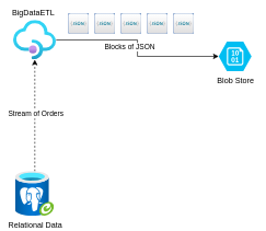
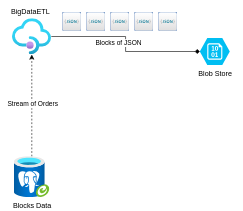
- <mxCell id="5" style="edgeStyle=orthogonalEdgeStyle;rounded=0;orthogonalLoop=1;jettySize=auto;html=1;entryX=0;entryY=0.5;entryDx=0;entryDy=0;entryPerimeter=0;" edge="1" parent="1" source="7" target="8"><mxGeometry relative="1" as="geometry" /></mxCell>
+ <mxCell id="5" style="edgeStyle=orthogonalEdgeStyle;rounded=0;orthogonalLoop=1;jettySize=auto;html=1;entryX=0;entryY=0.5;entryDx=0;entryDy=0;entryPerimeter=0;endArrow=diamond;" edge="1" parent="1" source="7" target="8"><mxGeometry relative="1" as="geometry" /></mxCell>
- <mxCell id="4" value="Relational Data" style="image;aspect=fixed;html=1;points=[];align=center;fontSize=12;image=img/lib/azure2/databases/Azure_Database_PostgreSQL_Server_Group.svg;" vertex="1" parent="1"><mxGeometry x="22.5" y="260" width="60" height="68" as="geometry" /></mxCell>
+ <mxCell id="4" value="Blocks Data" style="image;aspect=fixed;html=1;points=[];align=center;fontSize=12;image=img/lib/azure2/databases/Azure_Database_PostgreSQL_Server_Group.svg;" vertex="1" parent="1"><mxGeometry x="22.5" y="260" width="60" height="68" as="geometry" /></mxCell>
